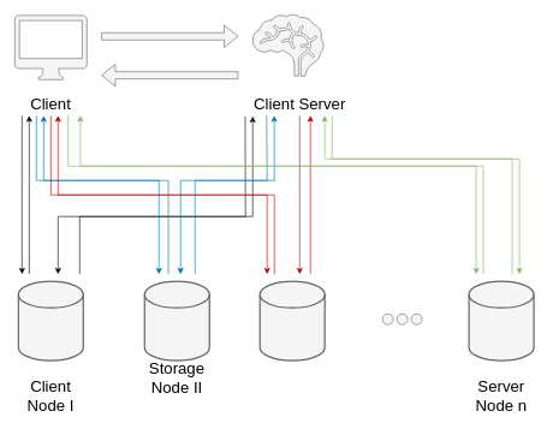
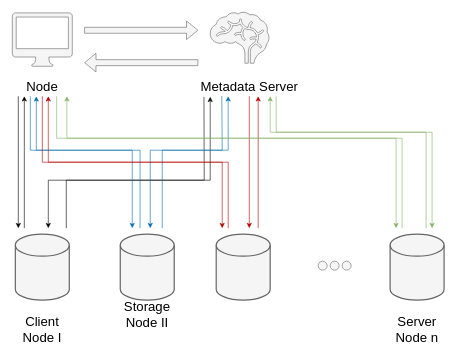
- <mxCell id="11" value="&lt;font style=&quot;font-size: 22px;&quot;&gt;Client&lt;/font&gt;" style="text;strokeColor=none;align=center;fillColor=none;html=1;verticalAlign=middle;whiteSpace=wrap;rounded=0;" vertex="1" parent="1"><mxGeometry x="40" y="130" width="60" height="30" as="geometry" /></mxCell>
+ <mxCell id="11" value="&lt;font style=&quot;font-size: 22px;&quot;&gt;Node&lt;/font&gt;" style="text;strokeColor=none;align=center;fillColor=none;html=1;verticalAlign=middle;whiteSpace=wrap;rounded=0;" vertex="1" parent="1"><mxGeometry x="40" y="130" width="60" height="30" as="geometry" /></mxCell>
- <mxCell id="12" value="&lt;font style=&quot;font-size: 22px;&quot;&gt;Client Server&lt;/font&gt;" style="text;strokeColor=none;align=center;fillColor=none;html=1;verticalAlign=middle;whiteSpace=wrap;rounded=0;" vertex="1" parent="1"><mxGeometry x="330" y="130" width="171" height="30" as="geometry" /></mxCell>
+ <mxCell id="12" value="&lt;font style=&quot;font-size: 22px;&quot;&gt;Metadata Server&lt;/font&gt;" style="text;strokeColor=none;align=center;fillColor=none;html=1;verticalAlign=middle;whiteSpace=wrap;rounded=0;" vertex="1" parent="1"><mxGeometry x="330" y="130" width="171" height="30" as="geometry" /></mxCell>
